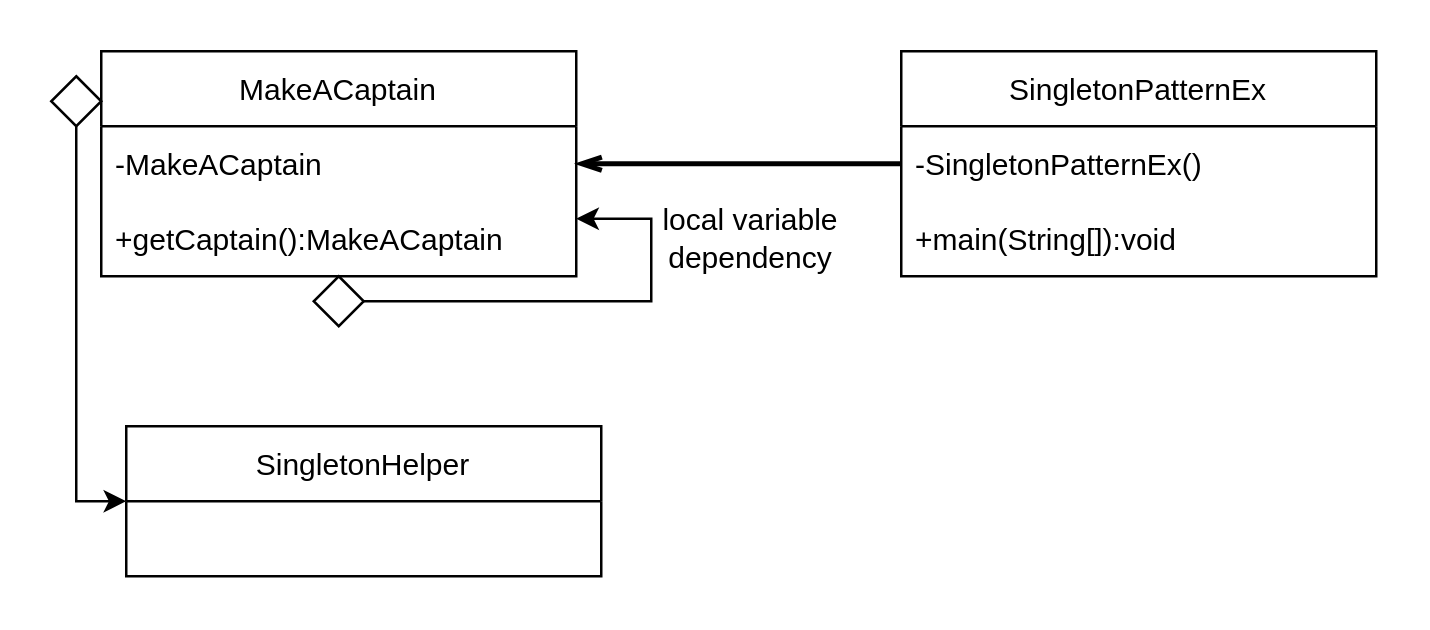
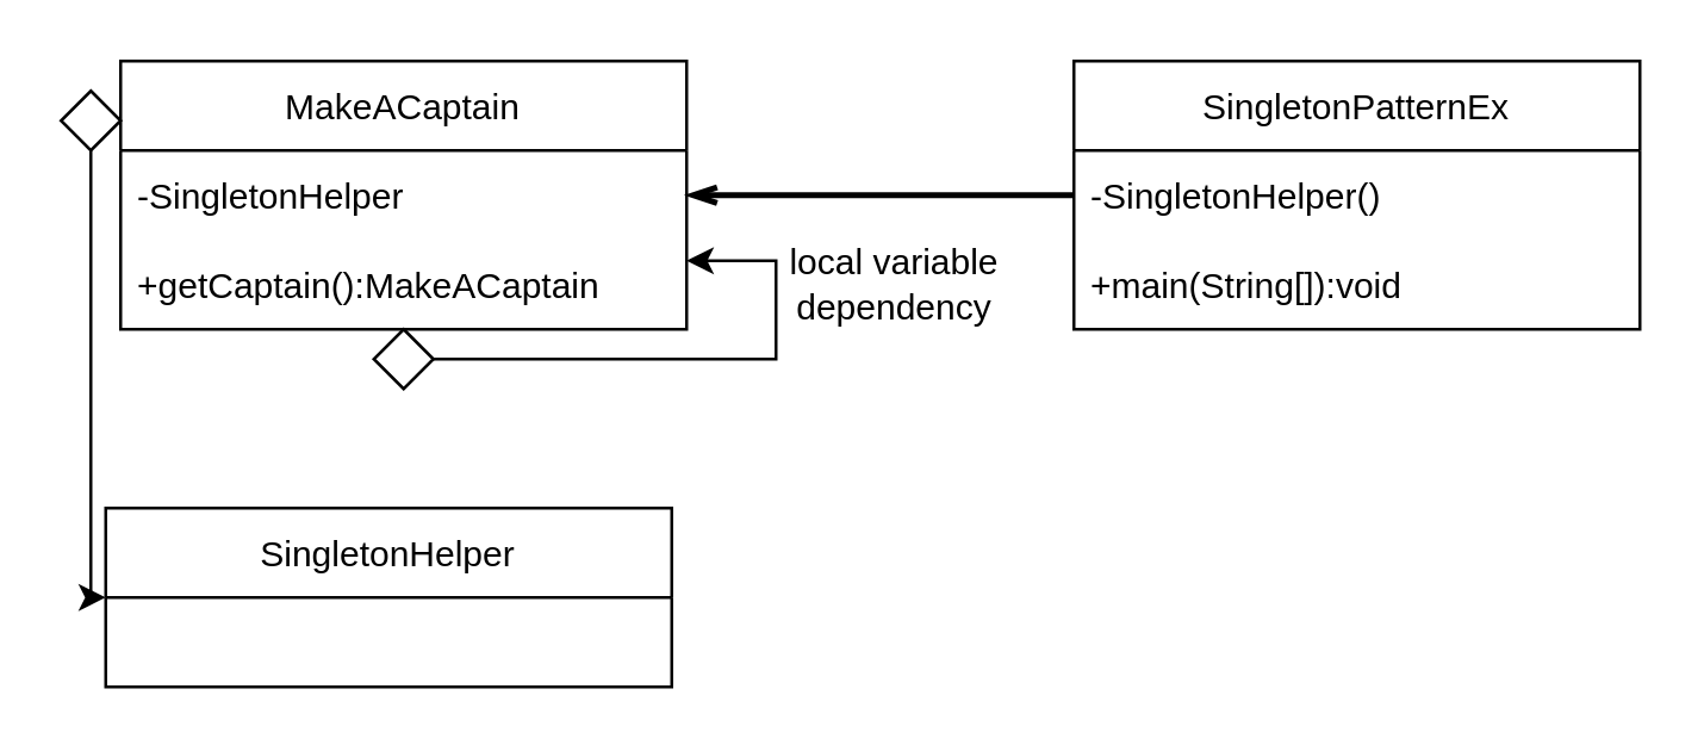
- <mxCell id="3" value="-MakeACaptain" style="text;strokeColor=none;fillColor=none;align=left;verticalAlign=middle;spacingLeft=4;spacingRight=4;overflow=hidden;points=[[0,0.5],[1,0.5]];portConstraint=eastwest;rotatable=0;" vertex="1" parent="2"><mxGeometry y="30" width="190" height="30" as="geometry" /></mxCell>
+ <mxCell id="3" value="-SingletonHelper" style="text;strokeColor=none;fillColor=none;align=left;verticalAlign=middle;spacingLeft=4;spacingRight=4;overflow=hidden;points=[[0,0.5],[1,0.5]];portConstraint=eastwest;rotatable=0;" vertex="1" parent="2"><mxGeometry y="30" width="190" height="30" as="geometry" /></mxCell>
- <mxCell id="9" value="-SingletonPatternEx()" style="text;strokeColor=none;fillColor=none;align=left;verticalAlign=middle;spacingLeft=4;spacingRight=4;overflow=hidden;points=[[0,0.5],[1,0.5]];portConstraint=eastwest;rotatable=0;" vertex="1" parent="8"><mxGeometry y="30" width="190" height="30" as="geometry" /></mxCell>
+ <mxCell id="9" value="-SingletonHelper()" style="text;strokeColor=none;fillColor=none;align=left;verticalAlign=middle;spacingLeft=4;spacingRight=4;overflow=hidden;points=[[0,0.5],[1,0.5]];portConstraint=eastwest;rotatable=0;" vertex="1" parent="8"><mxGeometry y="30" width="190" height="30" as="geometry" /></mxCell>
- <mxCell id="5" value="SingletonHelper" style="swimlane;fontStyle=0;childLayout=stackLayout;horizontal=1;startSize=30;horizontalStack=0;resizeParent=1;resizeParentMax=0;resizeLast=0;collapsible=1;marginBottom=0;" vertex="1" parent="1"><mxGeometry x="50" y="170" width="190" height="60" as="geometry" /></mxCell>
+ <mxCell id="5" value="SingletonHelper" style="swimlane;fontStyle=0;childLayout=stackLayout;horizontal=1;startSize=30;horizontalStack=0;resizeParent=1;resizeParentMax=0;resizeLast=0;collapsible=1;marginBottom=0;" vertex="1" parent="1"><mxGeometry x="35" y="170" width="190" height="60" as="geometry" /></mxCell>
